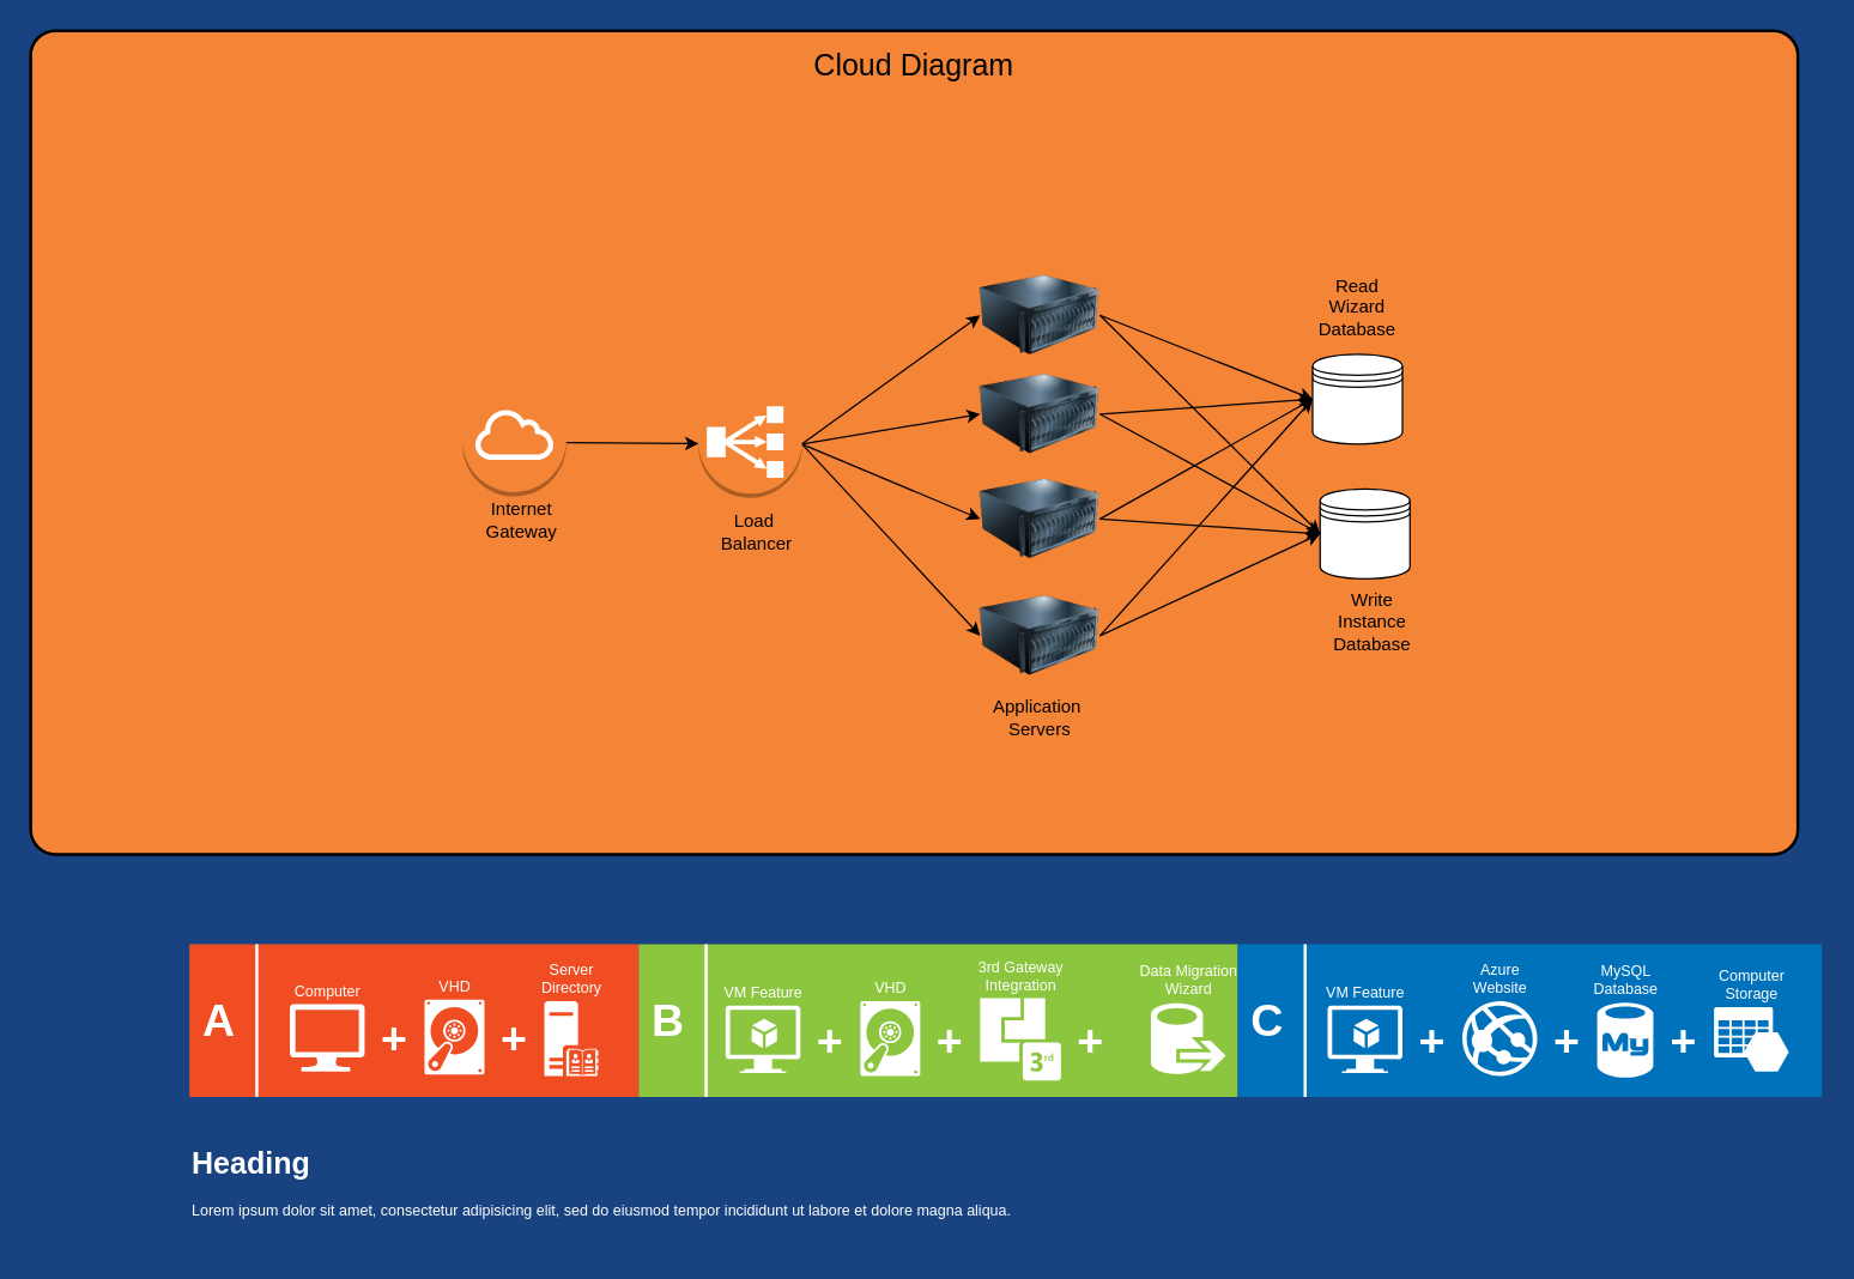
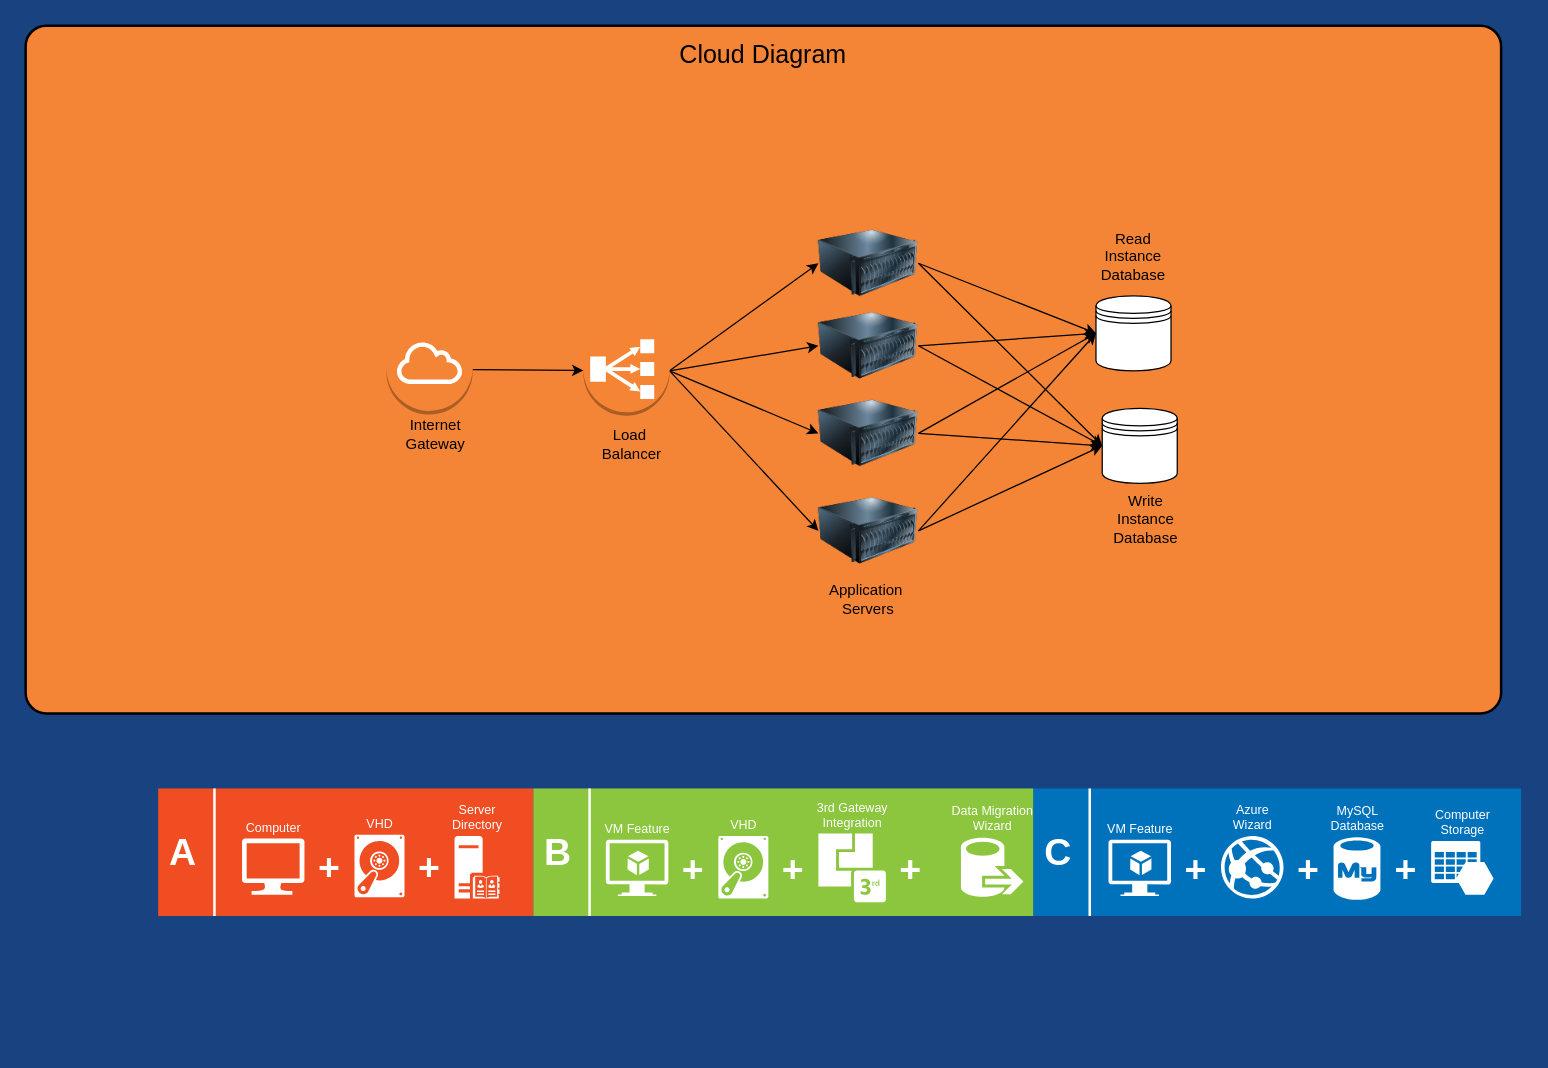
- <mxCell id="55" value="Read Wizard Database" style="text;html=1;strokeColor=none;fillColor=none;align=center;verticalAlign=middle;whiteSpace=wrap;rounded=0;" vertex="1" parent="1"><mxGeometry x="876" y="190" width="60" height="30" as="geometry" /></mxCell>
+ <mxCell id="55" value="Read Instance Database" style="text;html=1;strokeColor=none;fillColor=none;align=center;verticalAlign=middle;whiteSpace=wrap;rounded=0;" vertex="1" parent="1"><mxGeometry x="876" y="190" width="60" height="30" as="geometry" /></mxCell>
- <mxCell id="26" value="Azure&lt;div&gt;Website&lt;/div&gt;" style="verticalLabelPosition=top;html=1;verticalAlign=bottom;strokeColor=none;fillColor=#FFFFFF;shape=mxgraph.azure.azure_website;rounded=0;shadow=0;fontSize=10;fontColor=#FFFFFF;align=center;labelPosition=center;" parent="1" vertex="1"><mxGeometry x="976" y="668" width="50" height="50" as="geometry" /></mxCell>
+ <mxCell id="26" value="Azure&lt;div&gt;Wizard&lt;/div&gt;" style="verticalLabelPosition=top;html=1;verticalAlign=bottom;strokeColor=none;fillColor=#FFFFFF;shape=mxgraph.azure.azure_website;rounded=0;shadow=0;fontSize=10;fontColor=#FFFFFF;align=center;labelPosition=center;" parent="1" vertex="1"><mxGeometry x="976" y="668" width="50" height="50" as="geometry" /></mxCell>
- <mxCell id="31" value="&lt;h1&gt;Heading&lt;/h1&gt;&lt;p&gt;Lorem ipsum dolor sit amet, consectetur adipisicing elit, sed do eiusmod tempor incididunt ut labore et dolore magna aliqua.&lt;/p&gt;" style="text;html=1;strokeColor=none;fillColor=none;spacing=5;spacingTop=-20;whiteSpace=wrap;overflow=hidden;rounded=0;shadow=0;fontSize=10;fontColor=#FFFFFF;align=left;" parent="1" vertex="1"><mxGeometry x="123" y="762" width="1041" height="70" as="geometry" /></mxCell>
